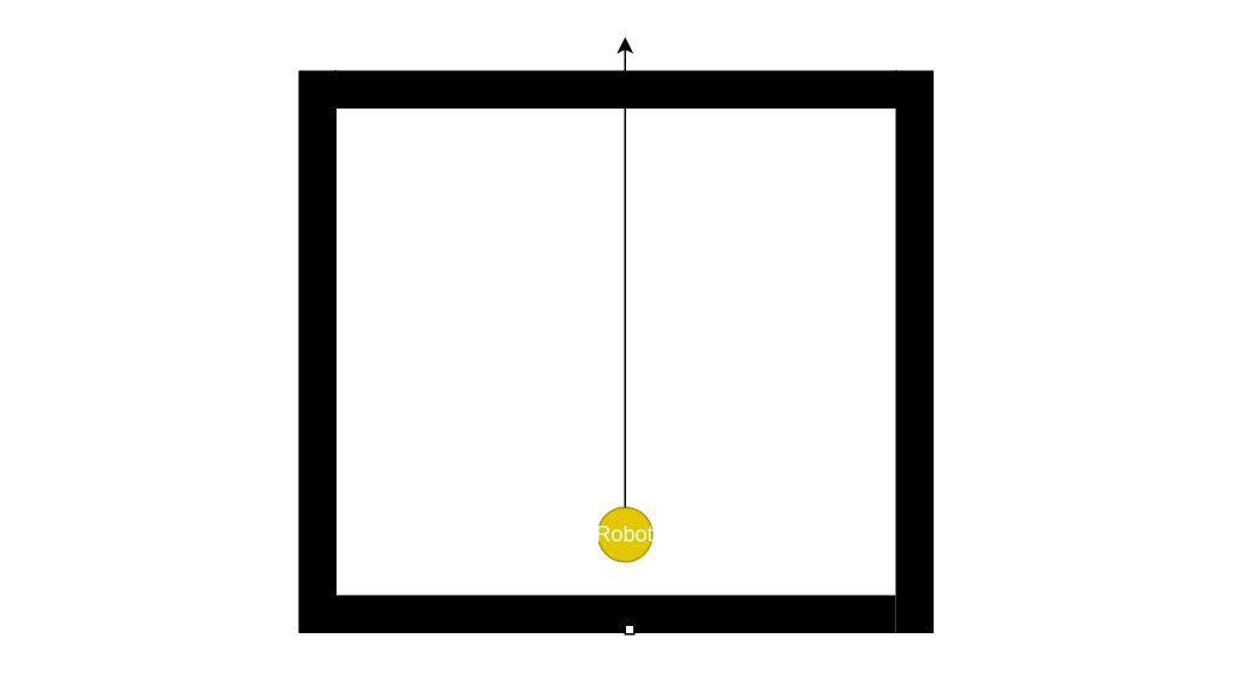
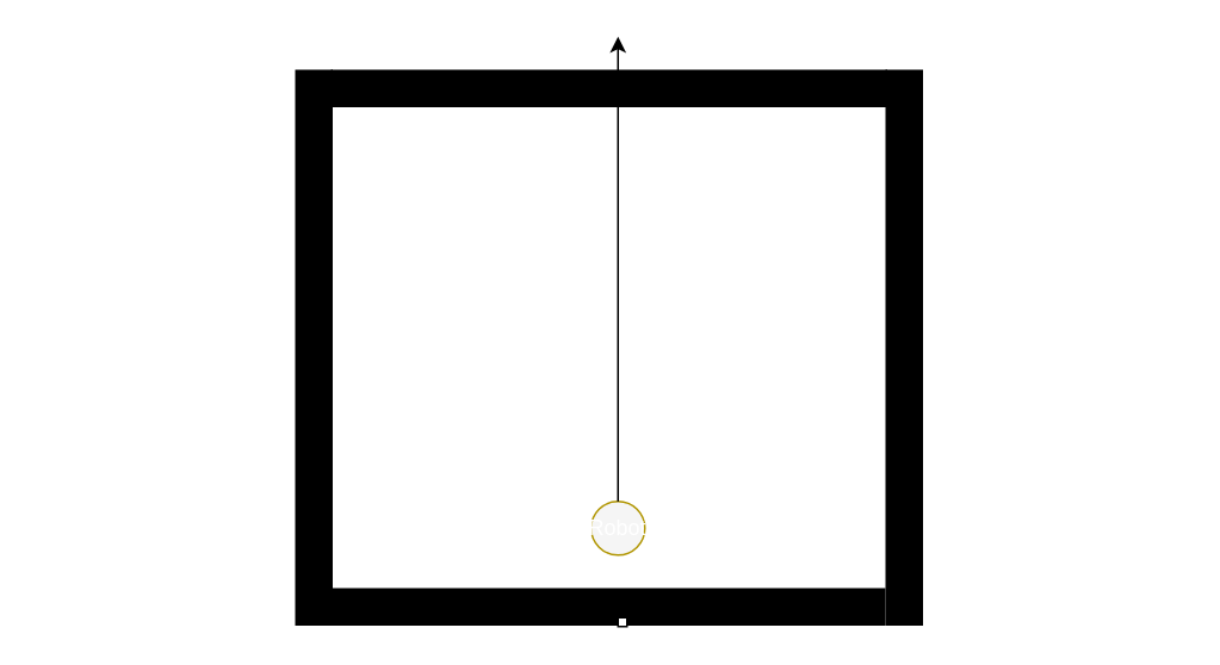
- <mxCell id="6" value="Robot" style="ellipse;whiteSpace=wrap;html=1;aspect=fixed;fillColor=#e3c800;strokeColor=#B09500;fontColor=#ffffff;" parent="1" vertex="1"><mxGeometry x="330" y="280" width="30" height="30" as="geometry" /></mxCell>
+ <mxCell id="6" value="Robot" style="ellipse;whiteSpace=wrap;html=1;aspect=fixed;fillColor=#f5f5f5;strokeColor=#B09500;fontColor=#ffffff;" parent="1" vertex="1"><mxGeometry x="330" y="280" width="30" height="30" as="geometry" /></mxCell>
